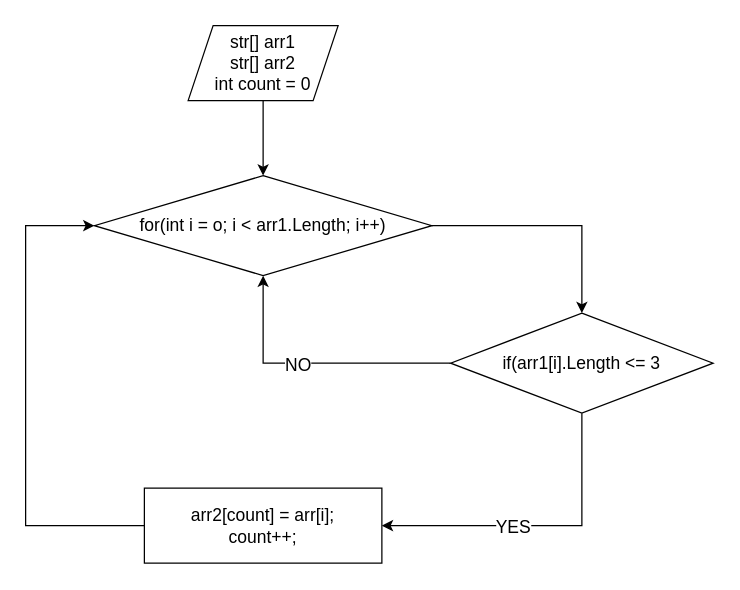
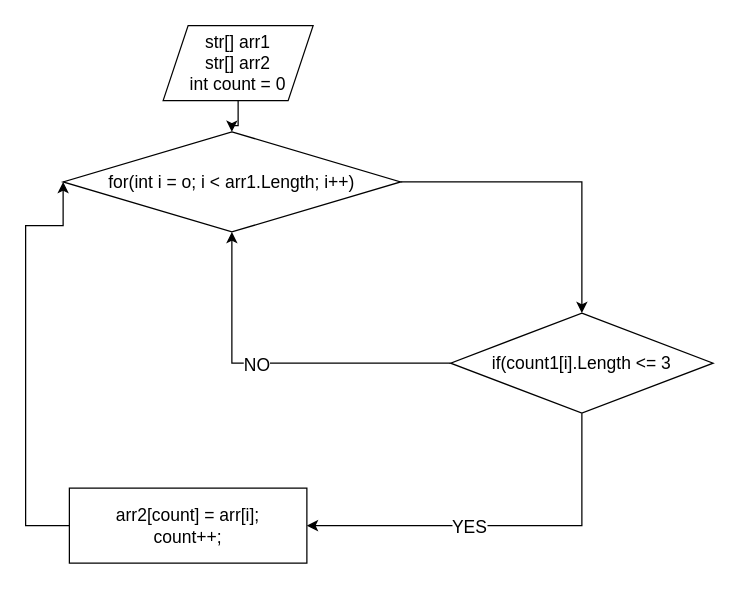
- <mxCell id="3" value="str[] arr1&lt;br&gt;str[] arr2&lt;br&gt;int count = 0" style="shape=parallelogram;perimeter=parallelogramPerimeter;whiteSpace=wrap;html=1;fixedSize=1;fontSize=14;" vertex="1" parent="1"><mxGeometry x="150" y="20" width="120" height="60" as="geometry" /></mxCell>
+ <mxCell id="3" value="str[] arr1&lt;br&gt;str[] arr2&lt;br&gt;int count = 0" style="shape=parallelogram;perimeter=parallelogramPerimeter;whiteSpace=wrap;html=1;fixedSize=1;fontSize=14;" vertex="1" parent="1"><mxGeometry x="130" y="20" width="120" height="60" as="geometry" /></mxCell>
- <mxCell id="5" value="for(int i = o; i &amp;lt; arr1.Length; i++)" style="rhombus;whiteSpace=wrap;html=1;fontSize=14;" vertex="1" parent="1"><mxGeometry x="75" y="140" width="270" height="80" as="geometry" /></mxCell>
+ <mxCell id="5" value="for(int i = o; i &amp;lt; arr1.Length; i++)" style="rhombus;whiteSpace=wrap;html=1;fontSize=14;" vertex="1" parent="1"><mxGeometry x="50" y="105" width="270" height="80" as="geometry" /></mxCell>
- <mxCell id="10" value="if(arr1[i].Length &amp;lt;= 3" style="rhombus;whiteSpace=wrap;html=1;fontSize=14;" vertex="1" parent="1"><mxGeometry x="360" y="250" width="210" height="80" as="geometry" /></mxCell>
+ <mxCell id="10" value="if(count1[i].Length &amp;lt;= 3" style="rhombus;whiteSpace=wrap;html=1;fontSize=14;" vertex="1" parent="1"><mxGeometry x="360" y="250" width="210" height="80" as="geometry" /></mxCell>
- <mxCell id="12" value="arr2[count] = arr[i];&lt;br&gt;count++;" style="rounded=0;whiteSpace=wrap;html=1;fontSize=14;" vertex="1" parent="1"><mxGeometry x="115" y="390" width="190" height="60" as="geometry" /></mxCell>
+ <mxCell id="12" value="arr2[count] = arr[i];&lt;br&gt;count++;" style="rounded=0;whiteSpace=wrap;html=1;fontSize=14;" vertex="1" parent="1"><mxGeometry x="55" y="390" width="190" height="60" as="geometry" /></mxCell>
